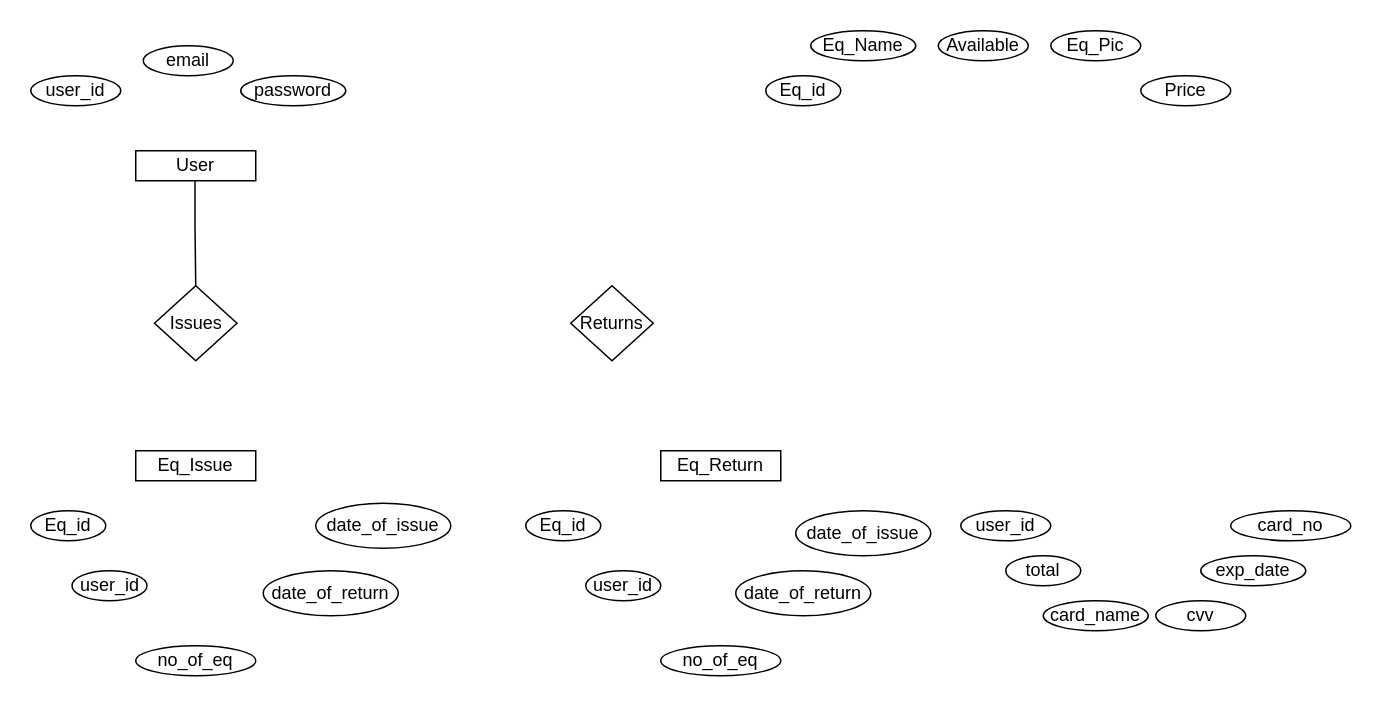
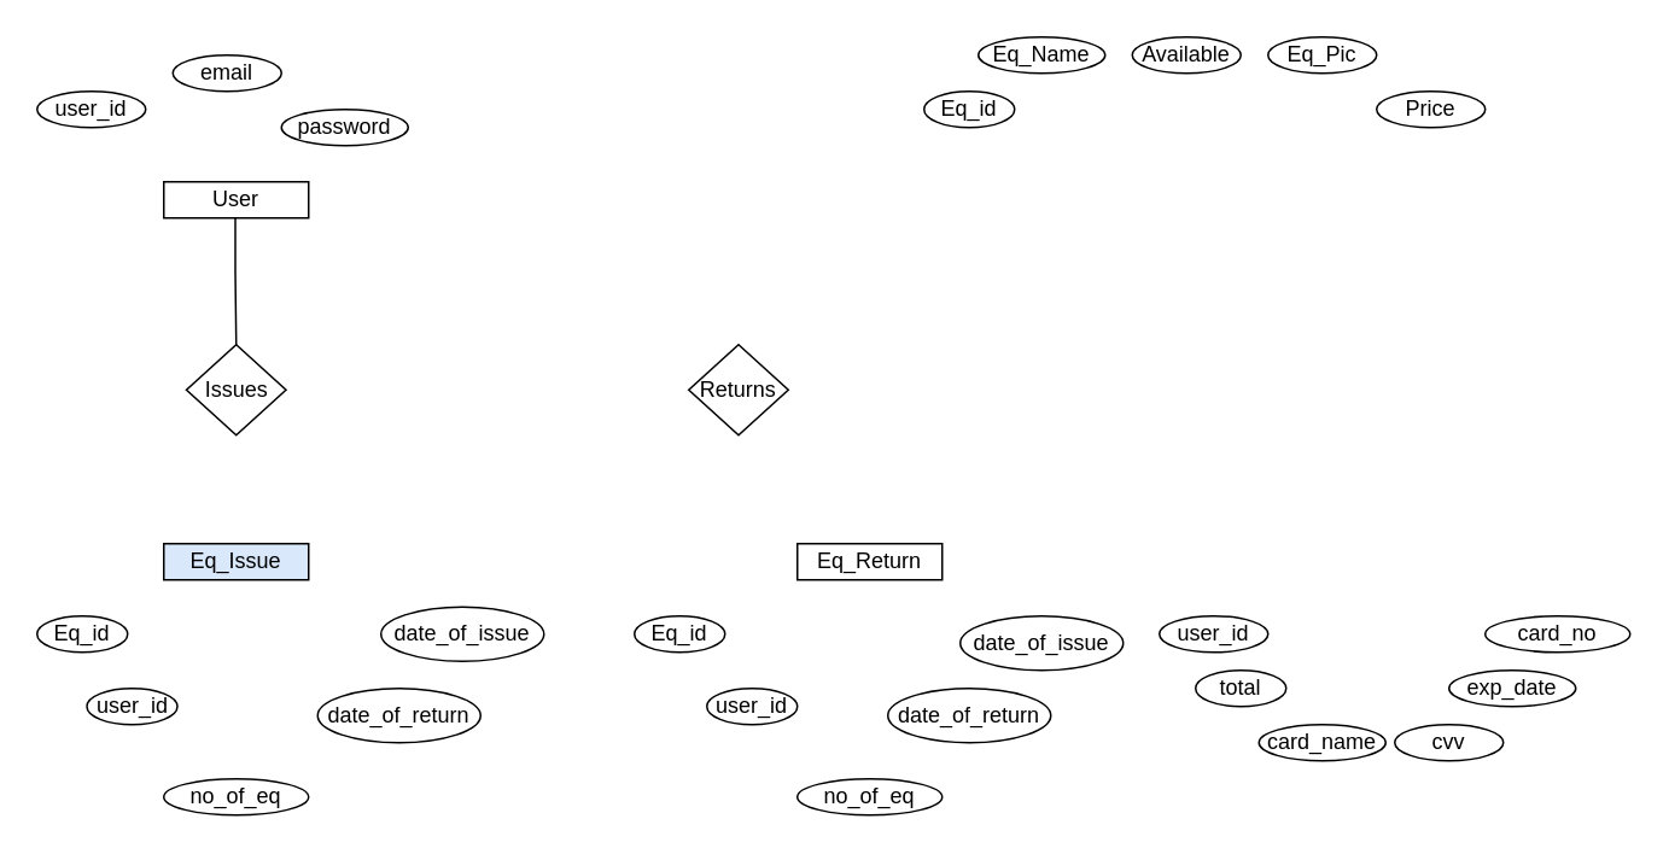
- <mxCell id="3" value="password" style="ellipse;whiteSpace=wrap;html=1;" vertex="1" parent="1"><mxGeometry x="160" y="50" width="70" height="20" as="geometry" /></mxCell>
+ <mxCell id="3" value="password" style="ellipse;whiteSpace=wrap;html=1;" vertex="1" parent="1"><mxGeometry x="155" y="60" width="70" height="20" as="geometry" /></mxCell>
- <mxCell id="12" value="Eq_Issue" style="rounded=0;whiteSpace=wrap;html=1;" vertex="1" parent="1"><mxGeometry x="90" y="300" width="80" height="20" as="geometry" /></mxCell>
+ <mxCell id="12" value="Eq_Issue" style="rounded=0;whiteSpace=wrap;html=1;fillColor=#dae8fc;" vertex="1" parent="1"><mxGeometry x="90" y="300" width="80" height="20" as="geometry" /></mxCell>
- <mxCell id="26" value="total" style="ellipse;whiteSpace=wrap;html=1;" vertex="1" parent="1"><mxGeometry x="670" y="370" width="50" height="20" as="geometry" /></mxCell>
+ <mxCell id="26" value="total" style="ellipse;whiteSpace=wrap;html=1;" vertex="1" parent="1"><mxGeometry x="660" y="370" width="50" height="20" as="geometry" /></mxCell>
